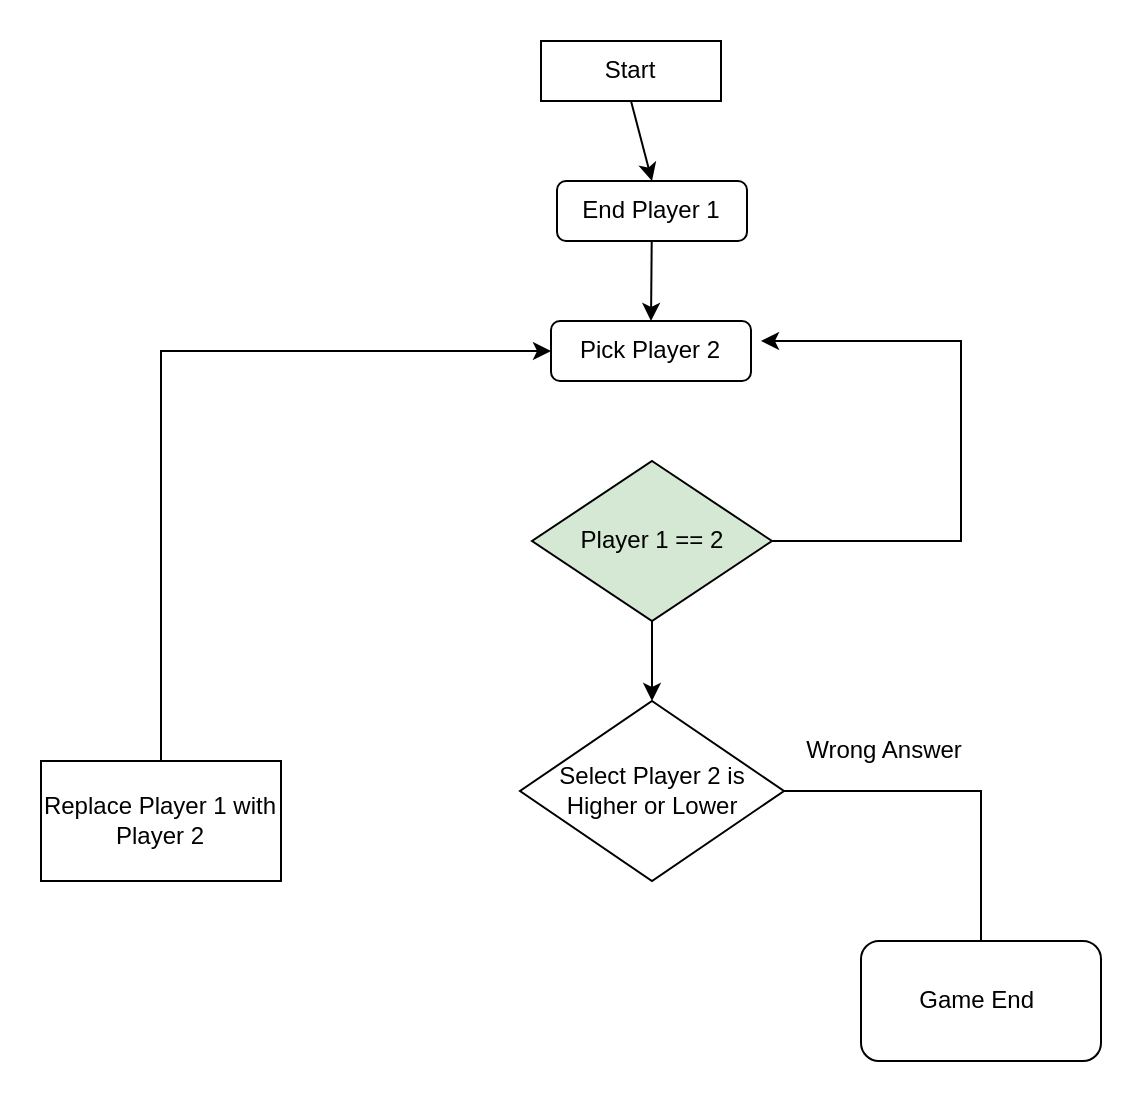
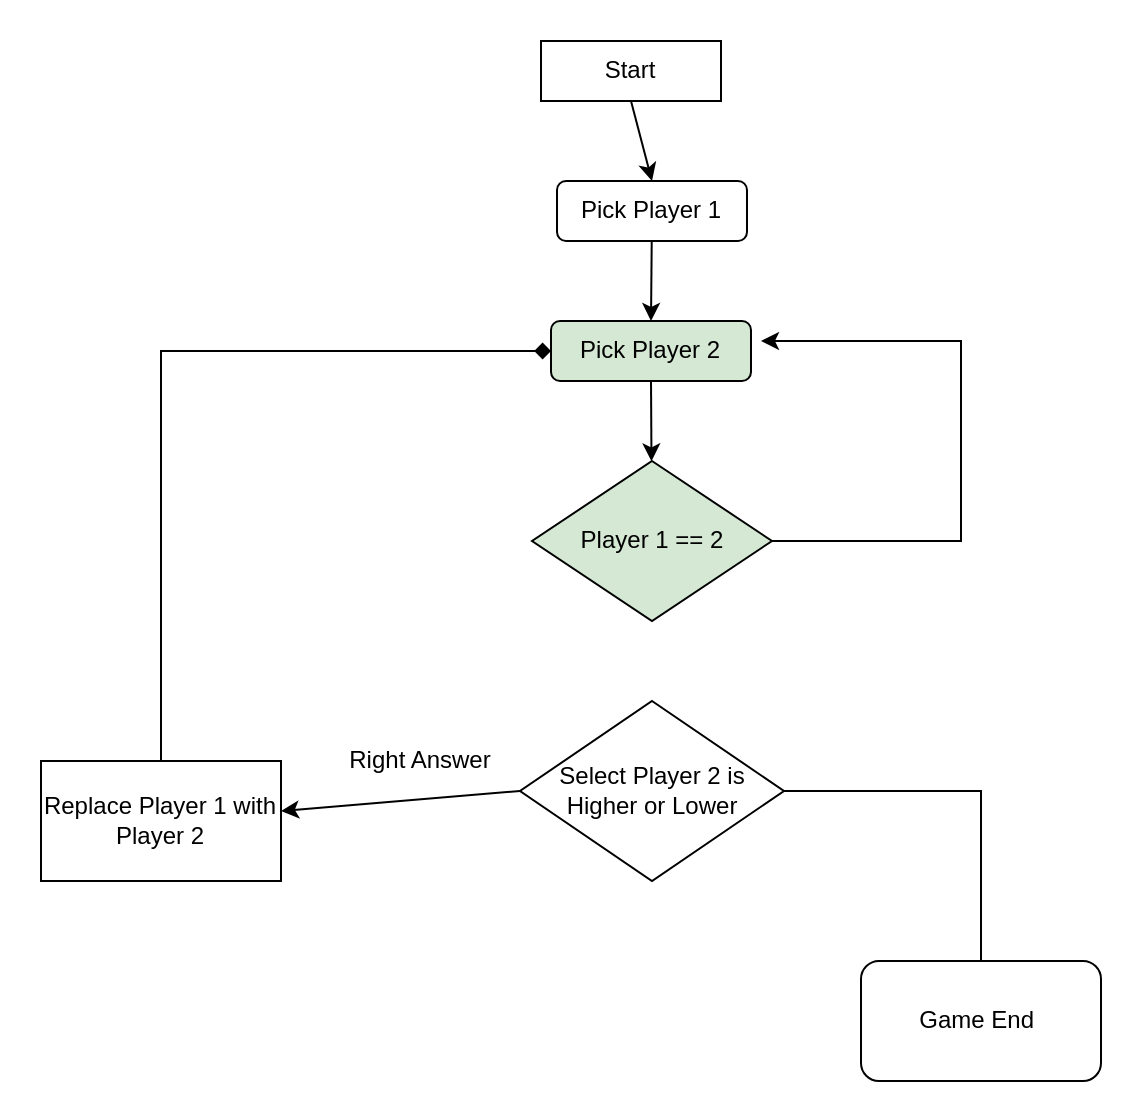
- <mxCell id="3" value="End Player 1" style="rounded=1;whiteSpace=wrap;html=1;" vertex="1" parent="1"><mxGeometry x="278" y="90" width="95" height="30" as="geometry" /></mxCell>
+ <mxCell id="3" value="Pick Player 1" style="rounded=1;whiteSpace=wrap;html=1;" vertex="1" parent="1"><mxGeometry x="278" y="90" width="95" height="30" as="geometry" /></mxCell>
- <mxCell id="19" value="" style="endArrow=classic;html=1;rounded=0;exitX=0.5;exitY=0;exitDx=0;exitDy=0;entryX=0;entryY=0.5;entryDx=0;entryDy=0;" edge="1" parent="1" source="16" target="4"><mxGeometry width="50" height="50" relative="1" as="geometry"><mxPoint x="300" y="280" as="sourcePoint" /><mxPoint x="350" y="230" as="targetPoint" /><Array as="points"><mxPoint x="80" y="175" /></Array></mxGeometry></mxCell>
+ <mxCell id="19" value="" style="endArrow=diamond;html=1;rounded=0;exitX=0.5;exitY=0;exitDx=0;exitDy=0;entryX=0;entryY=0.5;entryDx=0;entryDy=0;" edge="1" parent="1" source="16" target="4"><mxGeometry width="50" height="50" relative="1" as="geometry"><mxPoint x="300" y="280" as="sourcePoint" /><mxPoint x="350" y="230" as="targetPoint" /><Array as="points"><mxPoint x="80" y="175" /></Array></mxGeometry></mxCell>
- <mxCell id="4" value="Pick Player 2" style="rounded=1;whiteSpace=wrap;html=1;" vertex="1" parent="1"><mxGeometry x="275" y="160" width="100" height="30" as="geometry" /></mxCell>
+ <mxCell id="4" value="Pick Player 2" style="rounded=1;whiteSpace=wrap;html=1;fillColor=#d5e8d4;" vertex="1" parent="1"><mxGeometry x="275" y="160" width="100" height="30" as="geometry" /></mxCell>
+ <mxCell id="10" value="" style="endArrow=classic;html=1;rounded=0;exitX=0.5;exitY=1;exitDx=0;exitDy=0;" edge="1" parent="1" source="4" target="7"><mxGeometry width="50" height="50" relative="1" as="geometry"><mxPoint x="300" y="310" as="sourcePoint" /><mxPoint x="350" y="260" as="targetPoint" /></mxGeometry></mxCell>
- <mxCell id="12" value="" style="endArrow=classic;html=1;rounded=0;exitX=0.5;exitY=1;exitDx=0;exitDy=0;" edge="1" parent="1" source="7" target="11"><mxGeometry width="50" height="50" relative="1" as="geometry"><mxPoint x="300" y="290" as="sourcePoint" /><mxPoint x="350" y="240" as="targetPoint" /></mxGeometry></mxCell>
- <mxCell id="15" value="Wrong Answer" style="text;html=1;strokeColor=none;fillColor=none;align=center;verticalAlign=middle;whiteSpace=wrap;rounded=0;" vertex="1" parent="1"><mxGeometry x="391.5" y="360" width="100" height="30" as="geometry" /></mxCell>
+ <mxCell id="18" value="Right Answer" style="text;html=1;strokeColor=none;fillColor=none;align=center;verticalAlign=middle;whiteSpace=wrap;rounded=0;" vertex="1" parent="1"><mxGeometry x="159.5" y="365" width="100" height="30" as="geometry" /></mxCell>
+ <mxCell id="17" value="" style="endArrow=classic;html=1;rounded=0;exitX=0;exitY=0.5;exitDx=0;exitDy=0;" edge="1" parent="1" source="11" target="16"><mxGeometry width="50" height="50" relative="1" as="geometry"><mxPoint x="300" y="290" as="sourcePoint" /><mxPoint x="350" y="240" as="targetPoint" /></mxGeometry></mxCell>
- <mxCell id="13" value="Game End&amp;nbsp;" style="rounded=1;whiteSpace=wrap;html=1;" vertex="1" parent="1"><mxGeometry x="430" y="470" width="120" height="60" as="geometry" /></mxCell>
+ <mxCell id="13" value="Game End&amp;nbsp;" style="rounded=1;whiteSpace=wrap;html=1;" vertex="1" parent="1"><mxGeometry x="430" y="480" width="120" height="60" as="geometry" /></mxCell>
